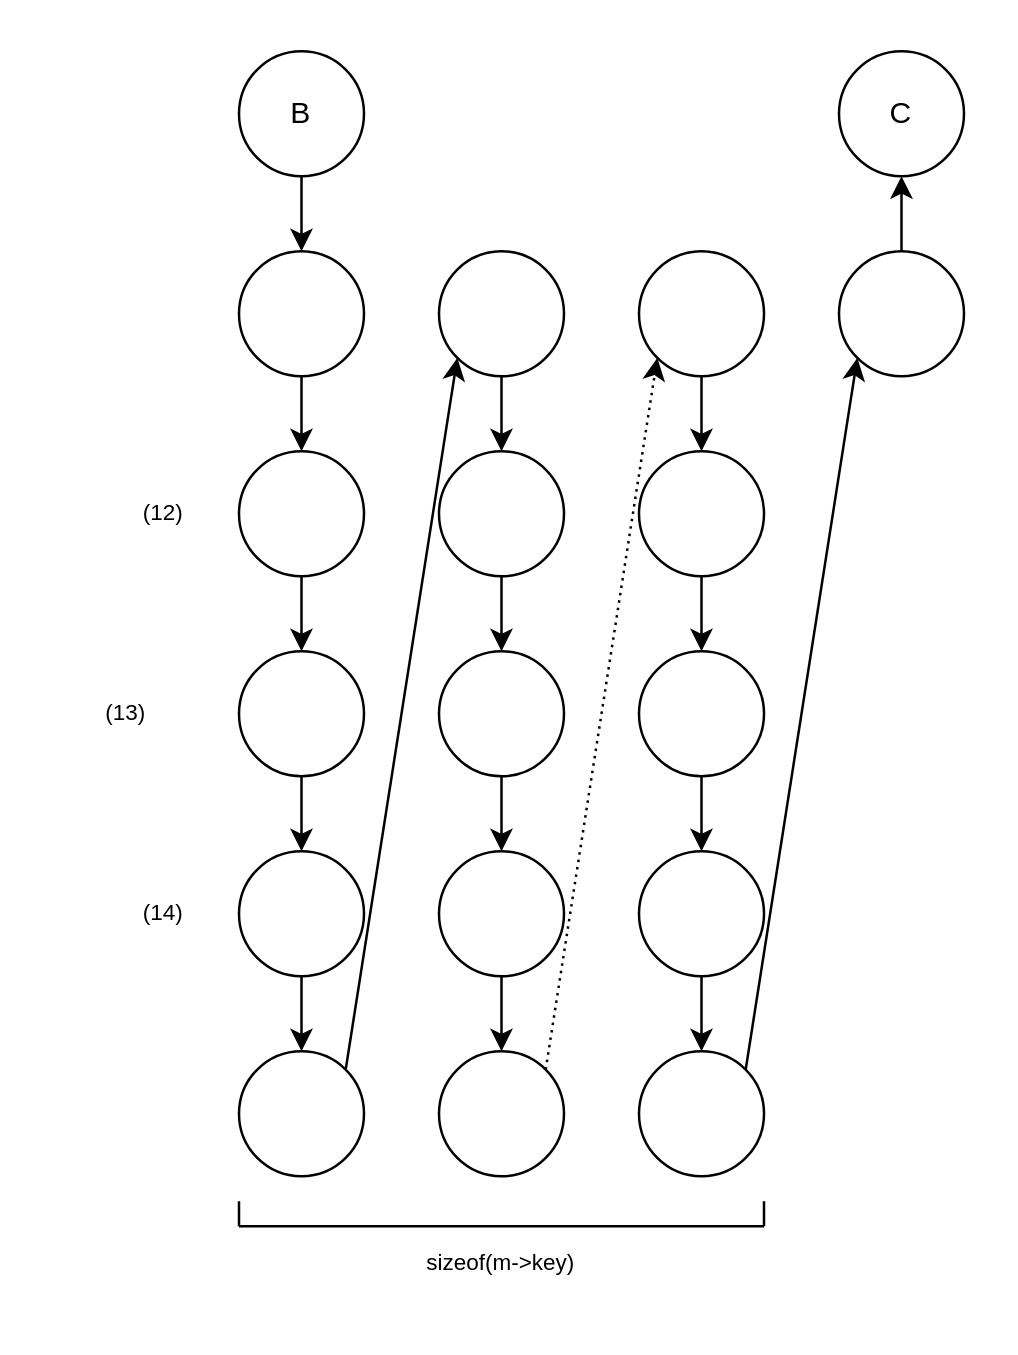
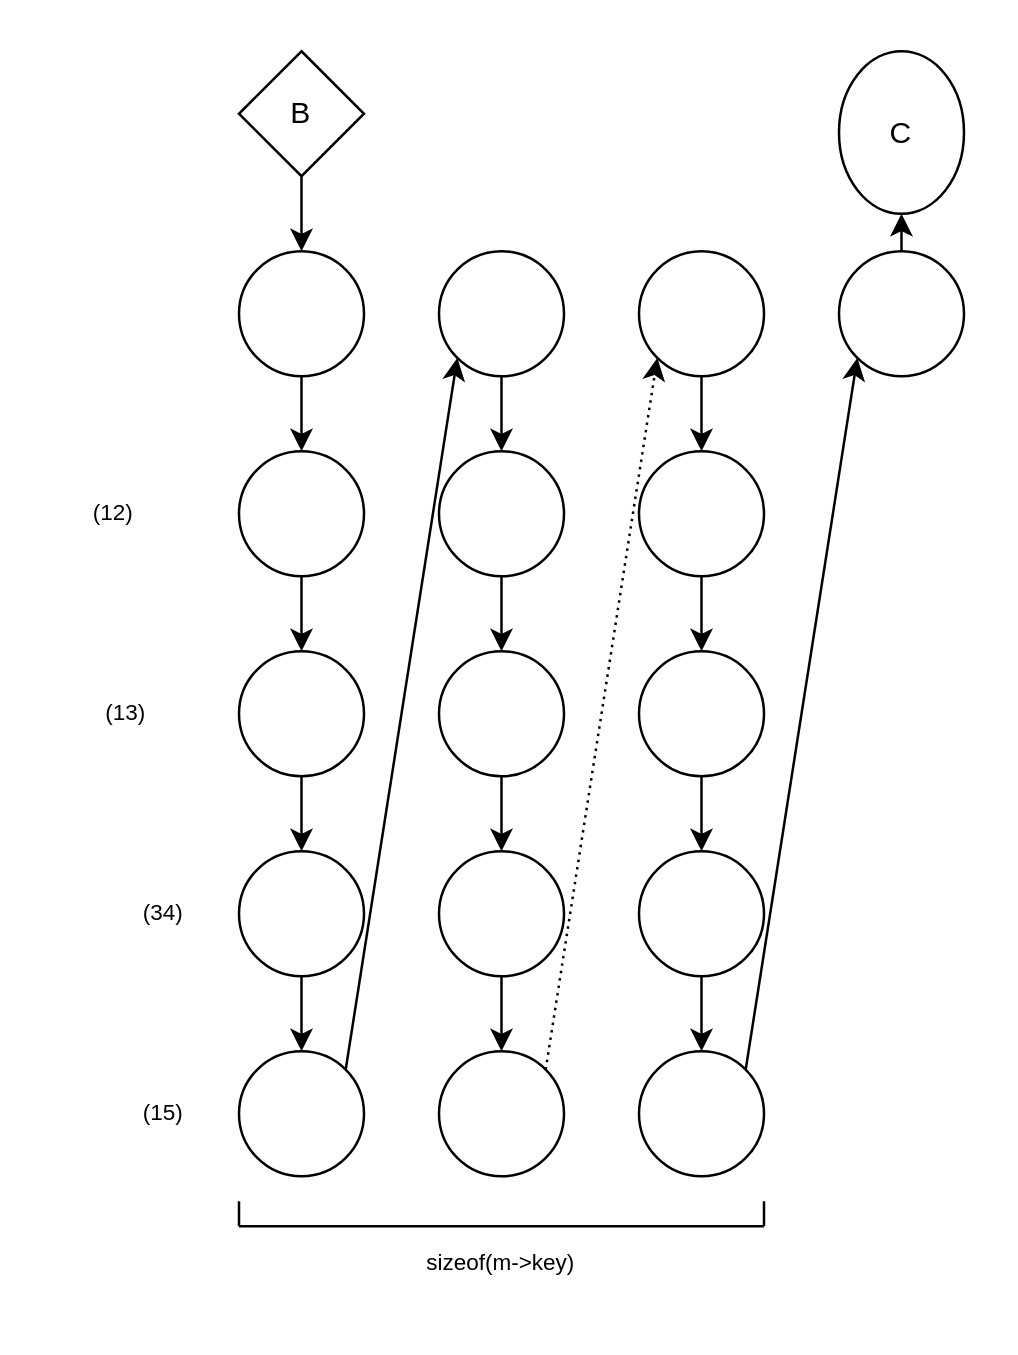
- <mxCell id="3" value="B" style="ellipse;whiteSpace=wrap;html=1;aspect=fixed;" vertex="1" parent="1"><mxGeometry x="95" y="20" width="50" height="50" as="geometry" /></mxCell>
+ <mxCell id="3" value="B" style="rhombus;whiteSpace=wrap;html=1;aspect=fixed;" vertex="1" parent="1"><mxGeometry x="95" y="20" width="50" height="50" as="geometry" /></mxCell>
- <mxCell id="15" value="C" style="ellipse;whiteSpace=wrap;html=1;aspect=fixed;" vertex="1" parent="1"><mxGeometry x="335" y="20" width="50" height="50" as="geometry" /></mxCell>
+ <mxCell id="15" value="C" style="ellipse;whiteSpace=wrap;html=1;aspect=fixed;" vertex="1" parent="1"><mxGeometry x="335" y="20" width="50" height="65" as="geometry" /></mxCell>
- <mxCell id="21" value="(12)" style="text;html=1;strokeColor=none;fillColor=none;align=center;verticalAlign=middle;whiteSpace=wrap;rounded=0;fontSize=9;" vertex="1" parent="1"><mxGeometry x="35" y="190" width="60" height="30" as="geometry" /></mxCell>
+ <mxCell id="21" value="(12)" style="text;html=1;strokeColor=none;fillColor=none;align=center;verticalAlign=middle;whiteSpace=wrap;rounded=0;fontSize=9;" vertex="1" parent="1"><mxGeometry x="15" y="190" width="60" height="30" as="geometry" /></mxCell>
- <mxCell id="35" value="(14)" style="text;html=1;strokeColor=none;fillColor=none;align=center;verticalAlign=middle;whiteSpace=wrap;rounded=0;fontSize=9;" vertex="1" parent="1"><mxGeometry x="35" y="350" width="60" height="30" as="geometry" /></mxCell>
+ <mxCell id="35" value="(34)" style="text;html=1;strokeColor=none;fillColor=none;align=center;verticalAlign=middle;whiteSpace=wrap;rounded=0;fontSize=9;" vertex="1" parent="1"><mxGeometry x="35" y="350" width="60" height="30" as="geometry" /></mxCell>
+ <mxCell id="36" value="(15)" style="text;html=1;strokeColor=none;fillColor=none;align=center;verticalAlign=middle;whiteSpace=wrap;rounded=0;fontSize=9;" vertex="1" parent="1"><mxGeometry x="35" y="430" width="60" height="30" as="geometry" /></mxCell>
